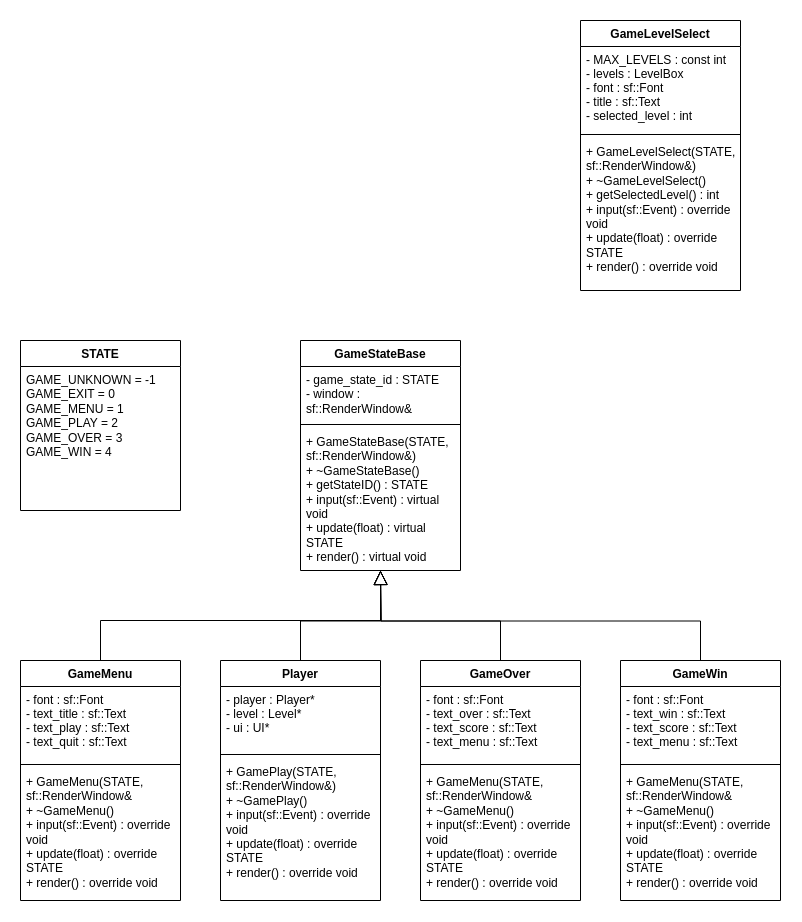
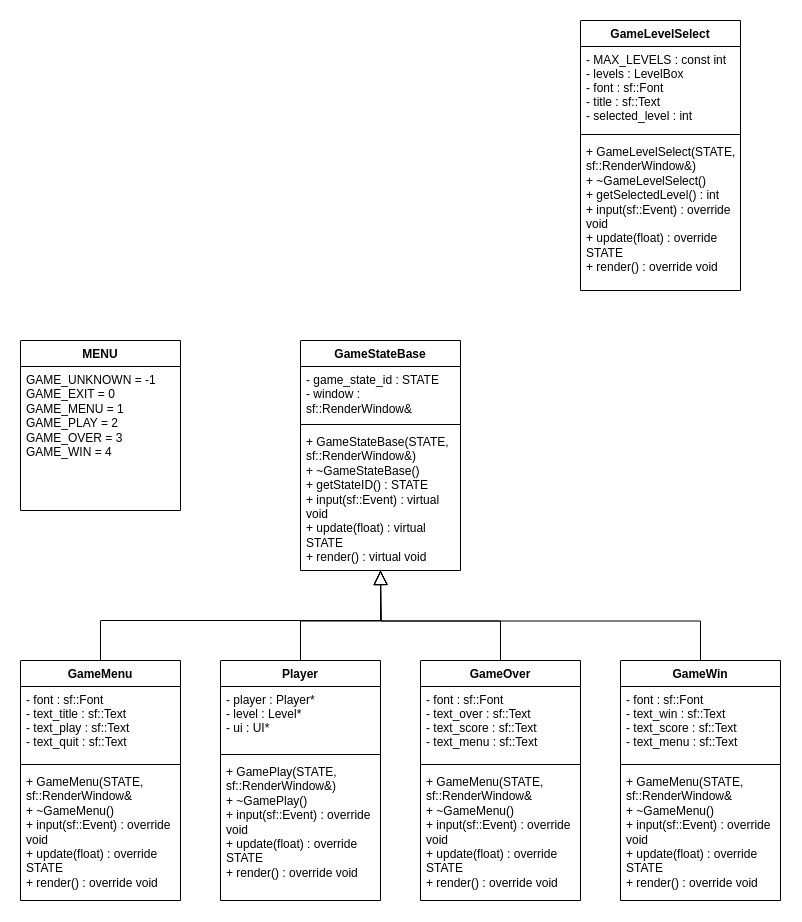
- <mxCell id="6" value="STATE" style="swimlane;fontStyle=1;align=center;verticalAlign=top;childLayout=stackLayout;horizontal=1;startSize=26;horizontalStack=0;resizeParent=1;resizeParentMax=0;resizeLast=0;collapsible=1;marginBottom=0;" parent="1" vertex="1"><mxGeometry x="20" y="340" width="160" height="170" as="geometry" /></mxCell>
+ <mxCell id="6" value="MENU" style="swimlane;fontStyle=1;align=center;verticalAlign=top;childLayout=stackLayout;horizontal=1;startSize=26;horizontalStack=0;resizeParent=1;resizeParentMax=0;resizeLast=0;collapsible=1;marginBottom=0;" parent="1" vertex="1"><mxGeometry x="20" y="340" width="160" height="170" as="geometry" /></mxCell>
